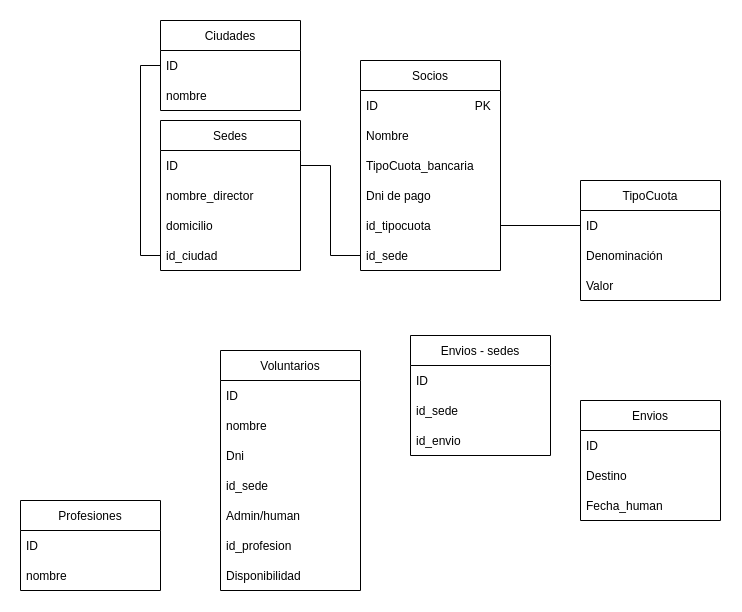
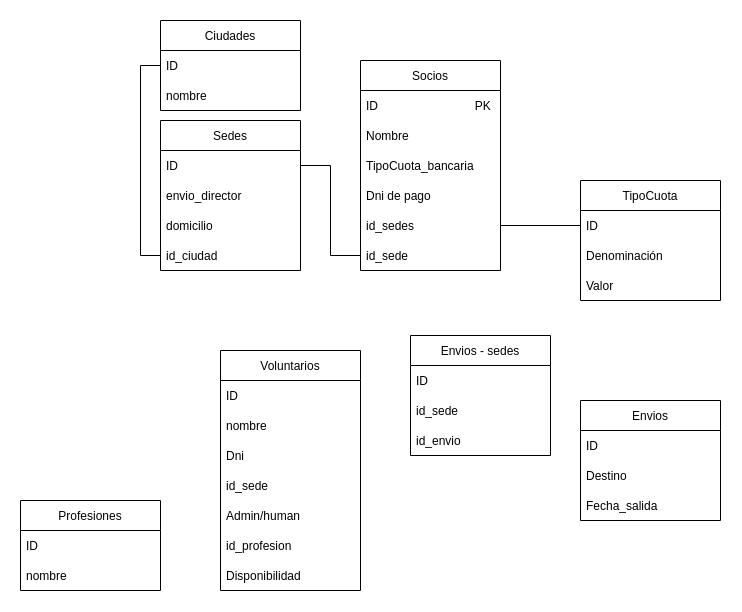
- <mxCell id="15" value="nombre_director" style="text;strokeColor=none;fillColor=none;align=left;verticalAlign=middle;spacingLeft=4;spacingRight=4;overflow=hidden;points=[[0,0.5],[1,0.5]];portConstraint=eastwest;rotatable=0;" vertex="1" parent="13"><mxGeometry y="60" width="140" height="30" as="geometry" /></mxCell>
+ <mxCell id="15" value="envio_director" style="text;strokeColor=none;fillColor=none;align=left;verticalAlign=middle;spacingLeft=4;spacingRight=4;overflow=hidden;points=[[0,0.5],[1,0.5]];portConstraint=eastwest;rotatable=0;" vertex="1" parent="13"><mxGeometry y="60" width="140" height="30" as="geometry" /></mxCell>
- <mxCell id="7" value="id_tipocuota" style="text;strokeColor=none;fillColor=none;align=left;verticalAlign=middle;spacingLeft=4;spacingRight=4;overflow=hidden;points=[[0,0.5],[1,0.5]];portConstraint=eastwest;rotatable=0;" vertex="1" parent="2"><mxGeometry y="150" width="140" height="30" as="geometry" /></mxCell>
+ <mxCell id="7" value="id_sedes" style="text;strokeColor=none;fillColor=none;align=left;verticalAlign=middle;spacingLeft=4;spacingRight=4;overflow=hidden;points=[[0,0.5],[1,0.5]];portConstraint=eastwest;rotatable=0;" vertex="1" parent="2"><mxGeometry y="150" width="140" height="30" as="geometry" /></mxCell>
- <mxCell id="32" value="Fecha_human" style="text;strokeColor=none;fillColor=none;align=left;verticalAlign=middle;spacingLeft=4;spacingRight=4;overflow=hidden;points=[[0,0.5],[1,0.5]];portConstraint=eastwest;rotatable=0;" vertex="1" parent="29"><mxGeometry y="90" width="140" height="30" as="geometry" /></mxCell>
+ <mxCell id="32" value="Fecha_salida" style="text;strokeColor=none;fillColor=none;align=left;verticalAlign=middle;spacingLeft=4;spacingRight=4;overflow=hidden;points=[[0,0.5],[1,0.5]];portConstraint=eastwest;rotatable=0;" vertex="1" parent="29"><mxGeometry y="90" width="140" height="30" as="geometry" /></mxCell>
